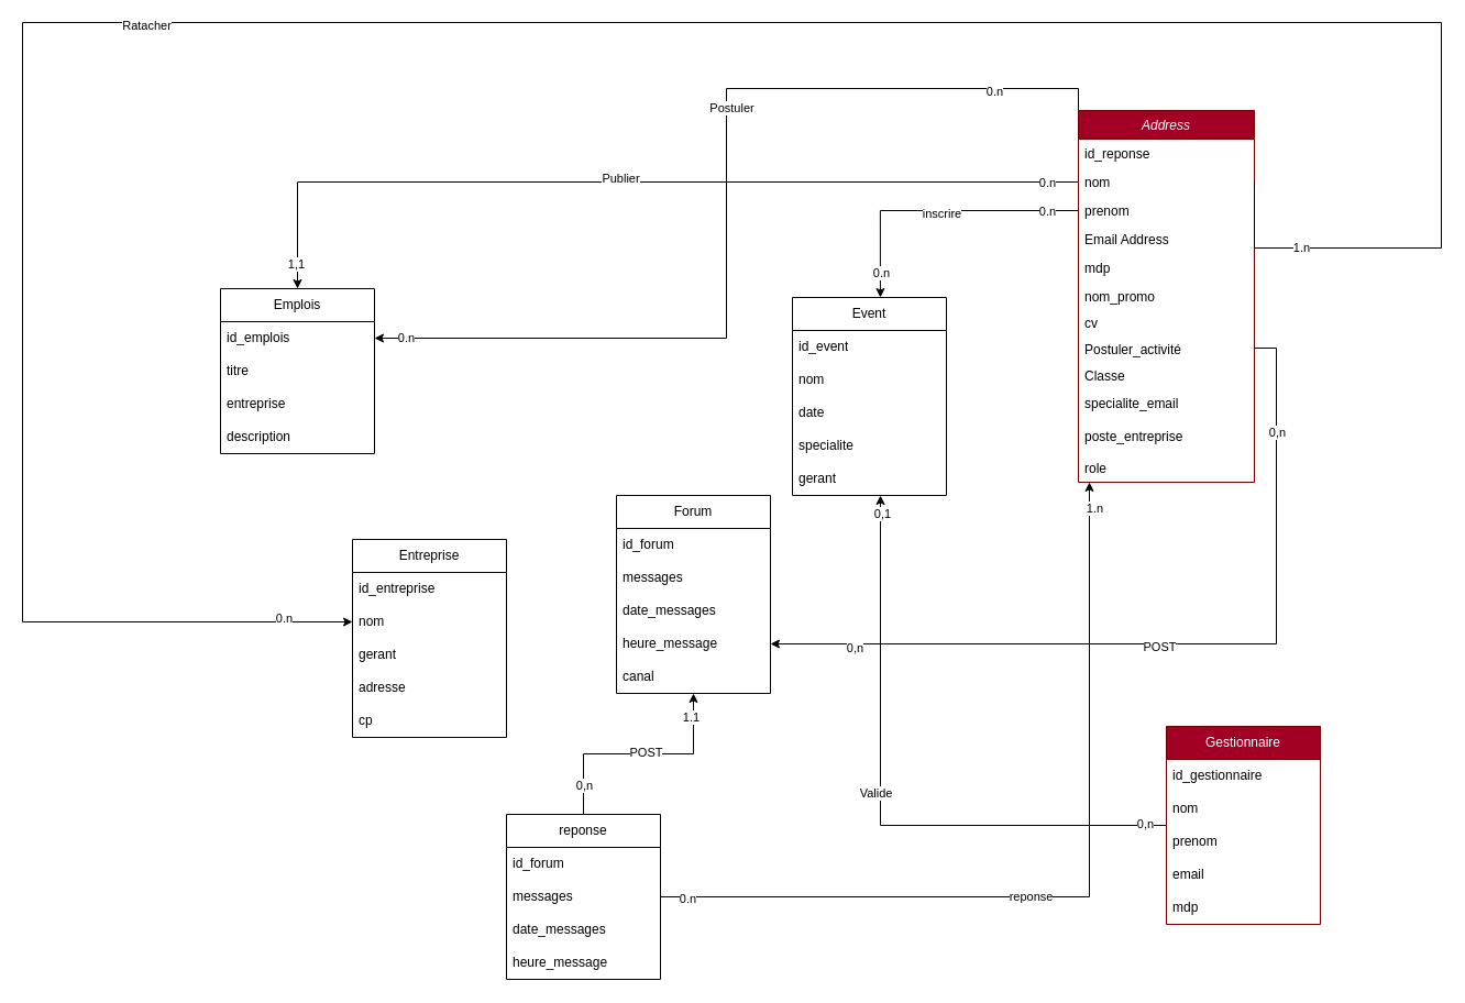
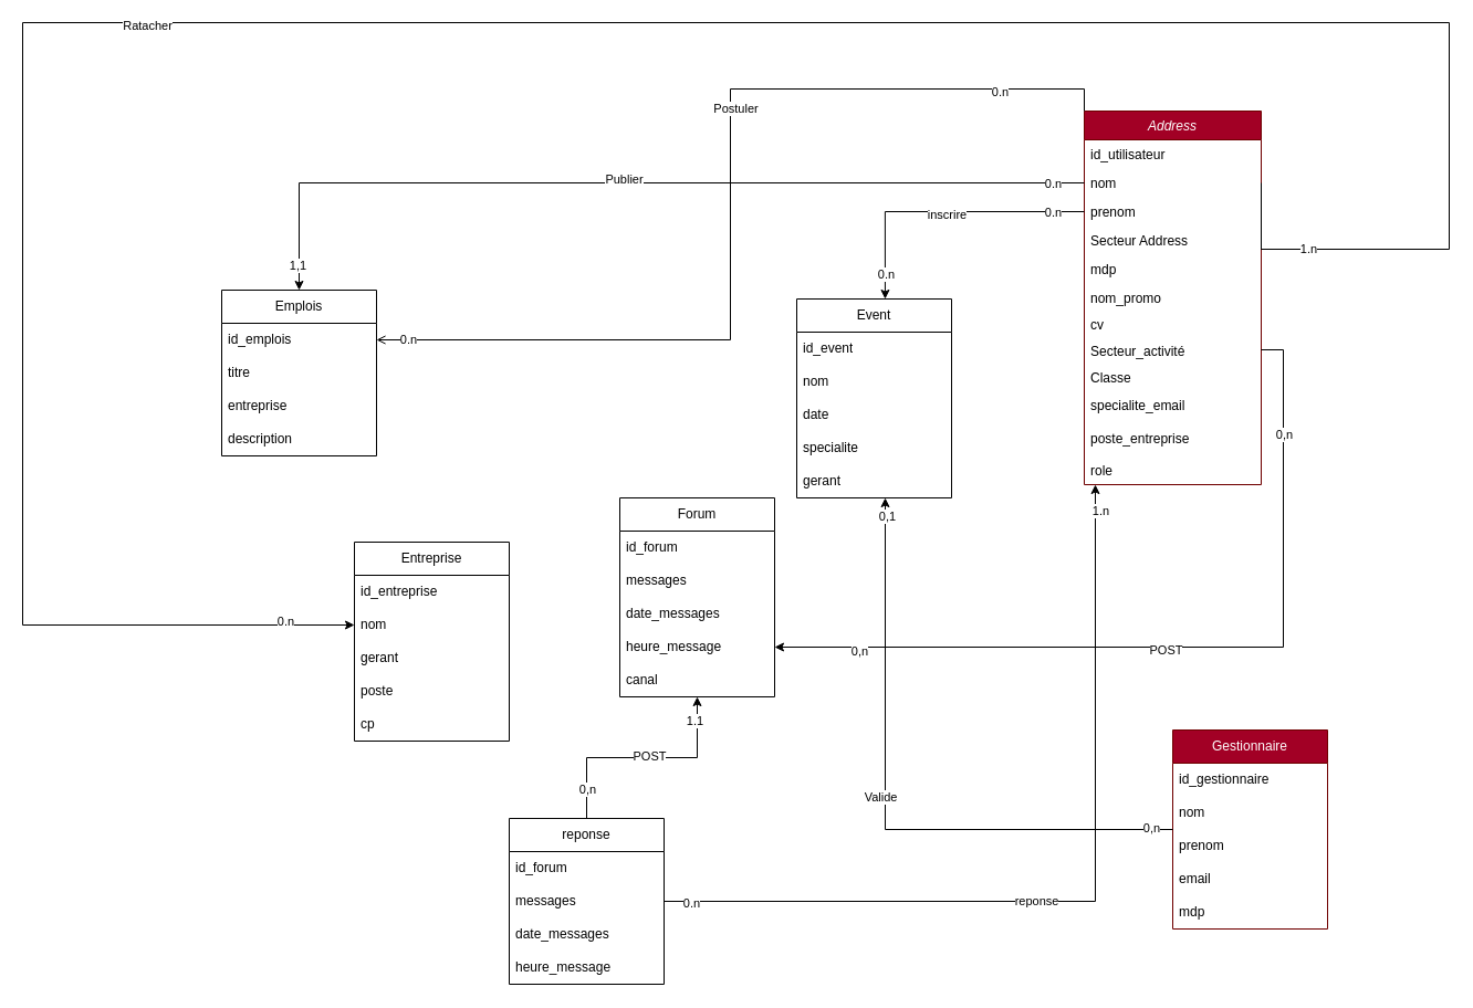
- <mxCell id="3" value="id_reponse" style="text;align=left;verticalAlign=top;spacingLeft=4;spacingRight=4;overflow=hidden;rotatable=0;points=[[0,0.5],[1,0.5]];portConstraint=eastwest;rounded=0;shadow=0;html=0;" parent="2" vertex="1"><mxGeometry y="26" width="160" height="26" as="geometry" /></mxCell>
+ <mxCell id="3" value="id_utilisateur" style="text;align=left;verticalAlign=top;spacingLeft=4;spacingRight=4;overflow=hidden;rotatable=0;points=[[0,0.5],[1,0.5]];portConstraint=eastwest;rounded=0;shadow=0;html=0;" parent="2" vertex="1"><mxGeometry y="26" width="160" height="26" as="geometry" /></mxCell>
- <mxCell id="6" value="Email Address" style="text;align=left;verticalAlign=top;spacingLeft=4;spacingRight=4;overflow=hidden;rotatable=0;points=[[0,0.5],[1,0.5]];portConstraint=eastwest;rounded=0;shadow=0;html=0;" parent="2" vertex="1"><mxGeometry y="104" width="160" height="26" as="geometry" /></mxCell>
+ <mxCell id="6" value="Secteur Address" style="text;align=left;verticalAlign=top;spacingLeft=4;spacingRight=4;overflow=hidden;rotatable=0;points=[[0,0.5],[1,0.5]];portConstraint=eastwest;rounded=0;shadow=0;html=0;" parent="2" vertex="1"><mxGeometry y="104" width="160" height="26" as="geometry" /></mxCell>
- <mxCell id="52" style="edgeStyle=orthogonalEdgeStyle;rounded=0;orthogonalLoop=1;jettySize=auto;html=1;exitX=0;exitY=0;exitDx=0;exitDy=0;entryX=1;entryY=0.5;entryDx=0;entryDy=0;" parent="1" source="2" target="26" edge="1"><mxGeometry relative="1" as="geometry"><mxPoint x="60" y="420" as="targetPoint" /></mxGeometry></mxCell>
+ <mxCell id="52" style="edgeStyle=orthogonalEdgeStyle;rounded=0;orthogonalLoop=1;jettySize=auto;html=1;exitX=0;exitY=0;exitDx=0;exitDy=0;entryX=1;entryY=0.5;entryDx=0;entryDy=0;endArrow=open;" parent="1" source="2" target="26" edge="1"><mxGeometry relative="1" as="geometry"><mxPoint x="60" y="420" as="targetPoint" /></mxGeometry></mxCell>
- <mxCell id="10" value="Postuler_activité" style="text;align=left;verticalAlign=top;spacingLeft=4;spacingRight=4;overflow=hidden;rotatable=0;points=[[0,0.5],[1,0.5]];portConstraint=eastwest;rounded=0;shadow=0;html=0;" parent="2" vertex="1"><mxGeometry y="204" width="160" height="24" as="geometry" /></mxCell>
+ <mxCell id="10" value="Secteur_activité" style="text;align=left;verticalAlign=top;spacingLeft=4;spacingRight=4;overflow=hidden;rotatable=0;points=[[0,0.5],[1,0.5]];portConstraint=eastwest;rounded=0;shadow=0;html=0;" parent="2" vertex="1"><mxGeometry y="204" width="160" height="24" as="geometry" /></mxCell>
- <mxCell id="50" value="adresse" style="text;strokeColor=none;fillColor=none;align=left;verticalAlign=middle;spacingLeft=4;spacingRight=4;overflow=hidden;points=[[0,0.5],[1,0.5]];portConstraint=eastwest;rotatable=0;whiteSpace=wrap;html=1;" parent="46" vertex="1"><mxGeometry y="120" width="140" height="30" as="geometry" /></mxCell>
+ <mxCell id="50" value="poste" style="text;strokeColor=none;fillColor=none;align=left;verticalAlign=middle;spacingLeft=4;spacingRight=4;overflow=hidden;points=[[0,0.5],[1,0.5]];portConstraint=eastwest;rotatable=0;whiteSpace=wrap;html=1;" parent="46" vertex="1"><mxGeometry y="120" width="140" height="30" as="geometry" /></mxCell>
